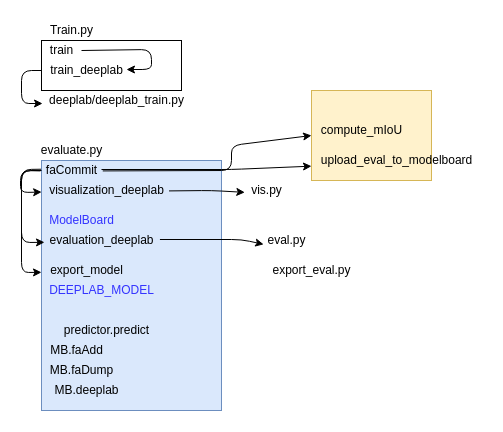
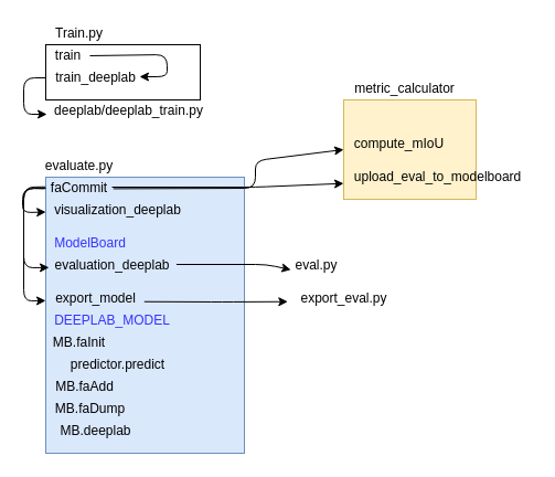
+ <mxCell id="25" value="metric_calculator" style="text;html=1;resizable=0;autosize=1;align=center;verticalAlign=middle;points=[];fillColor=none;strokeColor=none;rounded=0;" vertex="1" parent="1"><mxGeometry x="311" y="70" width="110" height="20" as="geometry" /></mxCell>
- <mxCell id="34" value="" style="endArrow=classic;html=1;exitX=0.981;exitY=0.521;exitDx=0;exitDy=0;exitPerimeter=0;entryX=0.066;entryY=0.593;entryDx=0;entryDy=0;entryPerimeter=0;" edge="1" parent="1" source="12" target="33"><mxGeometry width="50" height="50" relative="1" as="geometry"><mxPoint x="169.44" y="249" as="sourcePoint" /><mxPoint x="263" y="290" as="targetPoint" /><Array as="points"><mxPoint x="211" y="190" /></Array></mxGeometry></mxCell>
- <mxCell id="33" value="vis.py" style="text;html=1;resizable=0;autosize=1;align=center;verticalAlign=middle;points=[];fillColor=none;strokeColor=none;rounded=0;" vertex="1" parent="1"><mxGeometry x="241" y="180" width="50" height="20" as="geometry" /></mxCell>
+ <mxCell id="36" value="" style="endArrow=classic;html=1;entryX=-0.007;entryY=0.636;entryDx=0;entryDy=0;entryPerimeter=0;exitX=0.992;exitY=0.636;exitDx=0;exitDy=0;exitPerimeter=0;" edge="1" parent="1" source="16" target="35"><mxGeometry width="50" height="50" relative="1" as="geometry"><mxPoint x="169.44" y="249" as="sourcePoint" /><mxPoint x="263.15" y="283.86" as="targetPoint" /><Array as="points"><mxPoint x="201" y="273" /></Array></mxGeometry></mxCell>
+ <mxCell id="18" value="MB.faInit" style="text;html=1;resizable=0;autosize=1;align=center;verticalAlign=middle;points=[];fillColor=none;strokeColor=none;rounded=0;" vertex="1" parent="1"><mxGeometry x="41" y="300" width="60" height="20" as="geometry" /></mxCell>
